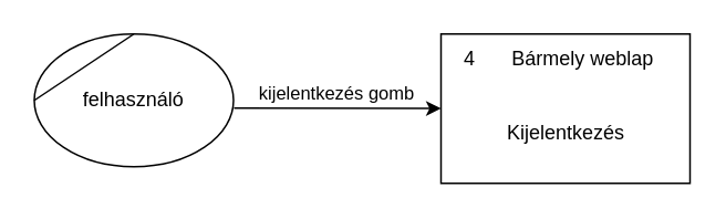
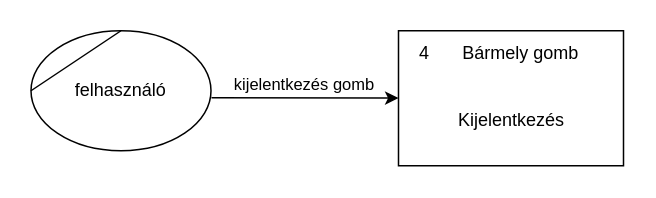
- <mxCell id="6" value="Bármely weblap" style="text;strokeColor=none;fillColor=none;align=left;verticalAlign=middle;whiteSpace=wrap;rounded=0;autosize=1;connectable=0;allowArrows=0;movable=0;resizable=0;rotatable=0;deletable=0;cloneable=0;spacingLeft=6;fontStyle=0;html=1;" vertex="1" parent="4"><mxGeometry x="35" width="110" height="30" as="geometry" /></mxCell>
+ <mxCell id="6" value="Bármely gomb" style="text;strokeColor=none;fillColor=none;align=left;verticalAlign=middle;whiteSpace=wrap;rounded=0;autosize=1;connectable=0;allowArrows=0;movable=0;resizable=0;rotatable=0;deletable=0;cloneable=0;spacingLeft=6;fontStyle=0;html=1;" vertex="1" parent="4"><mxGeometry x="35" width="110" height="30" as="geometry" /></mxCell>
